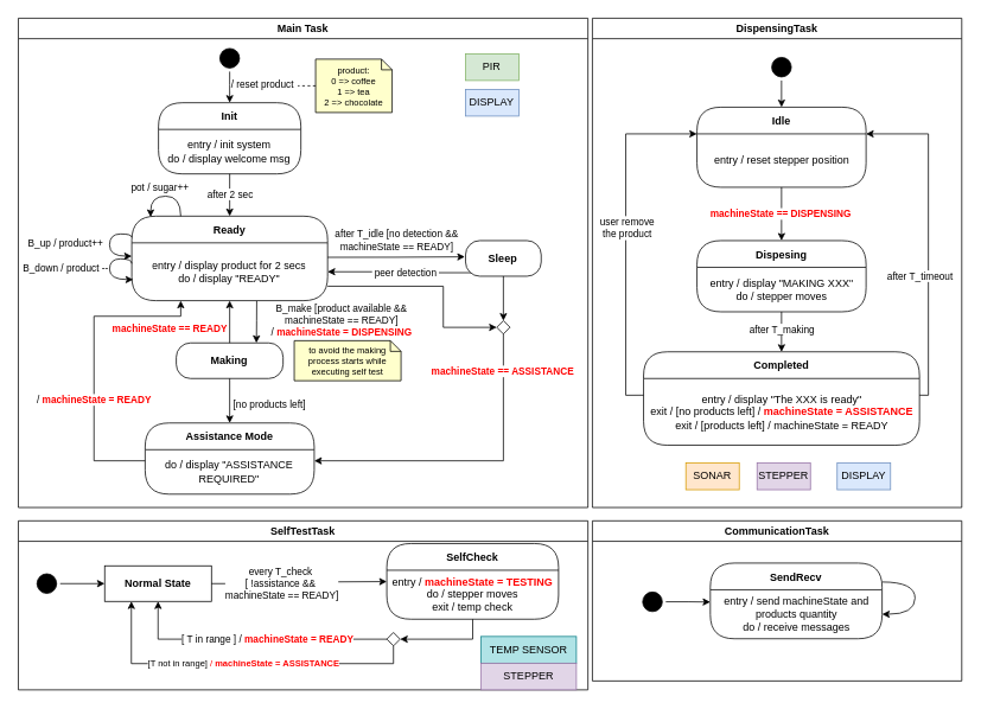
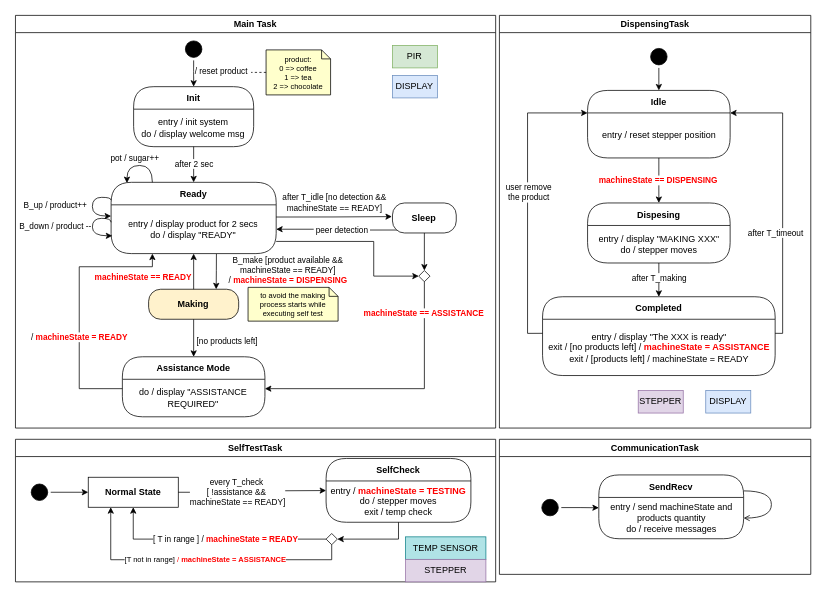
- <mxCell id="13" value="Making" style="rounded=1;whiteSpace=wrap;html=1;arcSize=40;fontStyle=1" parent="2" vertex="1"><mxGeometry x="177.48" y="365" width="120" height="40" as="geometry" /></mxCell>
+ <mxCell id="13" value="Making" style="rounded=1;whiteSpace=wrap;html=1;arcSize=40;fontStyle=1;fillColor=#fff2cc;" parent="2" vertex="1"><mxGeometry x="177.48" y="365" width="120" height="40" as="geometry" /></mxCell>
- <mxCell id="44" value="SONAR" style="text;html=1;strokeColor=#d79b00;fillColor=#ffe6cc;align=center;verticalAlign=middle;whiteSpace=wrap;rounded=0;" parent="42" vertex="1"><mxGeometry x="105" y="500" width="60" height="30" as="geometry" /></mxCell>
- <mxCell id="82" style="edgeStyle=orthogonalEdgeStyle;curved=1;orthogonalLoop=1;jettySize=auto;html=1;exitX=1;exitY=0.25;exitDx=0;exitDy=0;entryX=1;entryY=0.5;entryDx=0;entryDy=0;" edge="1" parent="80" source="80" target="81"><mxGeometry relative="1" as="geometry"><mxPoint x="315.01" y="50" as="targetPoint" /><Array as="points"><mxPoint x="230" y="21" /><mxPoint x="230" y="57" /></Array><mxPoint x="315.01" y="28.75" as="sourcePoint" /></mxGeometry></mxCell>
+ <mxCell id="82" style="edgeStyle=orthogonalEdgeStyle;curved=1;orthogonalLoop=1;jettySize=auto;html=1;exitX=1;exitY=0.25;exitDx=0;exitDy=0;entryX=1;entryY=0.5;entryDx=0;entryDy=0;endArrow=open;" edge="1" parent="80" source="80" target="81"><mxGeometry relative="1" as="geometry"><mxPoint x="315.01" y="50" as="targetPoint" /><Array as="points"><mxPoint x="230" y="21" /><mxPoint x="230" y="57" /></Array><mxPoint x="315.01" y="28.75" as="sourcePoint" /></mxGeometry></mxCell>
